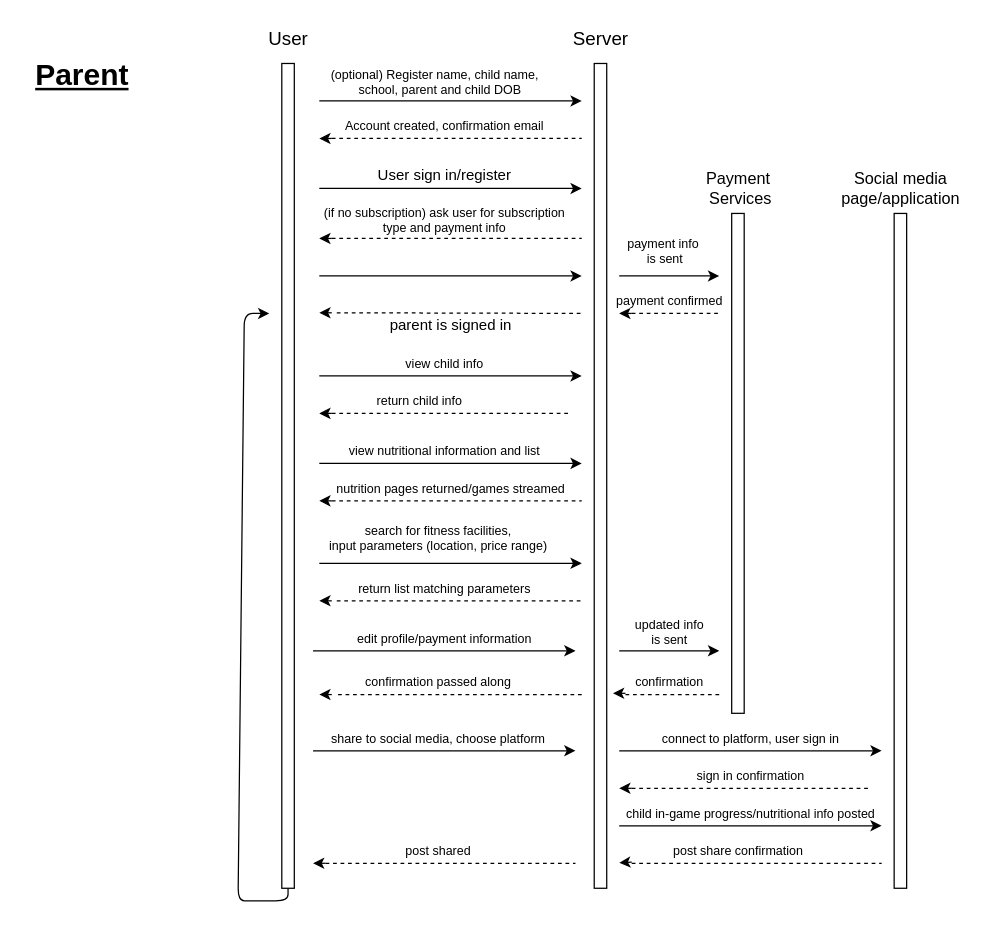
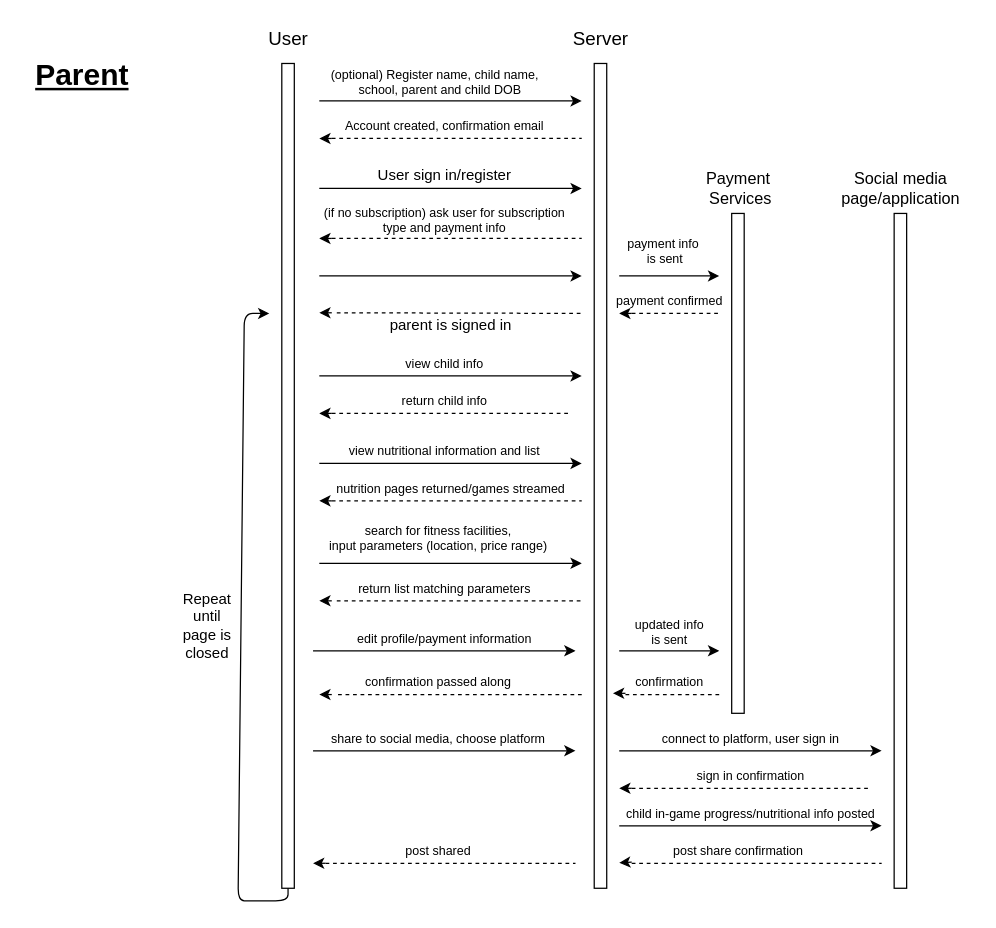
- <mxCell id="41" value="return child info" style="text;html=1;resizable=0;autosize=1;align=center;verticalAlign=middle;points=[];fillColor=none;strokeColor=none;rounded=0;fontSize=10;" parent="1" vertex="1"><mxGeometry x="295" y="310" width="80" height="20" as="geometry" /></mxCell>
+ <mxCell id="41" value="return child info" style="text;html=1;resizable=0;autosize=1;align=center;verticalAlign=middle;points=[];fillColor=none;strokeColor=none;rounded=0;fontSize=10;" parent="1" vertex="1"><mxGeometry x="315" y="310" width="80" height="20" as="geometry" /></mxCell>
+ <mxCell id="59" value="Repeat&lt;br style=&quot;font-size: 12px;&quot;&gt;until&lt;br style=&quot;font-size: 12px;&quot;&gt;page is&lt;br style=&quot;font-size: 12px;&quot;&gt;closed" style="text;html=1;resizable=0;autosize=1;align=center;verticalAlign=middle;points=[];fillColor=none;strokeColor=none;rounded=0;fontSize=12;" parent="1" vertex="1"><mxGeometry x="140" y="470" width="50" height="60" as="geometry" /></mxCell>
